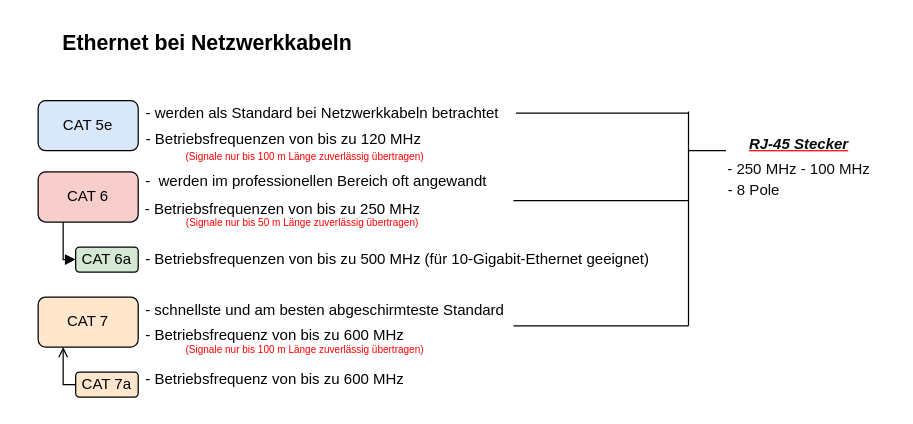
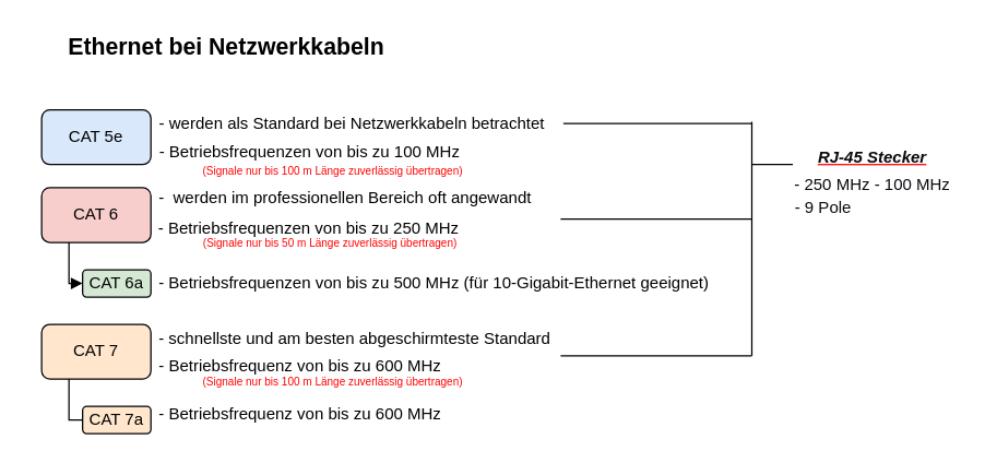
- <mxCell id="6" value="- Betriebsfrequenzen von bis zu 120 MHz" style="text;html=1;align=center;verticalAlign=middle;resizable=0;points=[];autosize=1;strokeColor=none;fillColor=none;" parent="1" vertex="1"><mxGeometry x="106" y="96" width="240" height="30" as="geometry" /></mxCell>
+ <mxCell id="6" value="- Betriebsfrequenzen von bis zu 100 MHz" style="text;html=1;align=center;verticalAlign=middle;resizable=0;points=[];autosize=1;strokeColor=none;fillColor=none;" parent="1" vertex="1"><mxGeometry x="106" y="96" width="240" height="30" as="geometry" /></mxCell>
- <mxCell id="20" value="-&amp;nbsp;8 Pole" style="text;html=1;align=center;verticalAlign=middle;resizable=0;points=[];autosize=1;strokeColor=none;fillColor=none;fontSize=12;fontColor=#090B0F;" parent="1" vertex="1"><mxGeometry x="572" y="137" width="60" height="30" as="geometry" /></mxCell>
+ <mxCell id="20" value="-&amp;nbsp;9 Pole" style="text;html=1;align=center;verticalAlign=middle;resizable=0;points=[];autosize=1;strokeColor=none;fillColor=none;fontSize=12;fontColor=#090B0F;" parent="1" vertex="1"><mxGeometry x="572" y="137" width="60" height="30" as="geometry" /></mxCell>
- <mxCell id="28" value="" style="endArrow=open;html=1;rounded=0;fontSize=17;fontColor=#FF0000;entryX=0.25;entryY=1;entryDx=0;entryDy=0;exitX=0;exitY=0.5;exitDx=0;exitDy=0;" parent="1" source="27" target="12" edge="1"><mxGeometry width="50" height="50" relative="1" as="geometry"><mxPoint x="90" y="330" as="sourcePoint" /><mxPoint x="140" y="280" as="targetPoint" /><Array as="points"><mxPoint x="50" y="307" /></Array></mxGeometry></mxCell>
+ <mxCell id="28" value="" style="endArrow=none;html=1;rounded=0;fontSize=17;fontColor=#FF0000;entryX=0.25;entryY=1;entryDx=0;entryDy=0;exitX=0;exitY=0.5;exitDx=0;exitDy=0;" parent="1" source="27" target="12" edge="1"><mxGeometry width="50" height="50" relative="1" as="geometry"><mxPoint x="90" y="330" as="sourcePoint" /><mxPoint x="140" y="280" as="targetPoint" /><Array as="points"><mxPoint x="50" y="307" /></Array></mxGeometry></mxCell>
